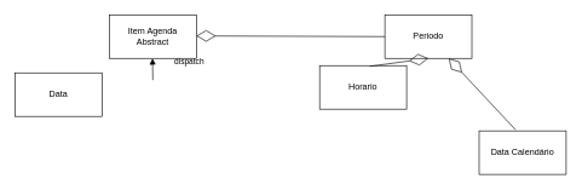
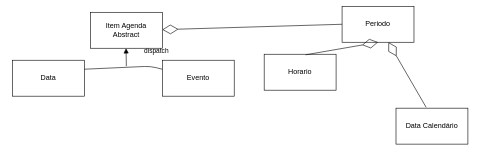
- <mxCell id="7" value="Periodo" style="rounded=0;whiteSpace=wrap;html=1;" vertex="1" parent="1"><mxGeometry x="530" y="20" width="120" height="60" as="geometry" /></mxCell>
+ <mxCell id="7" value="Periodo" style="rounded=0;whiteSpace=wrap;html=1;" vertex="1" parent="1"><mxGeometry x="570" y="10" width="120" height="60" as="geometry" /></mxCell>
+ <mxCell id="6" value="" style="endArrow=none;html=1;entryX=0;entryY=0.25;entryDx=0;entryDy=0;exitX=1;exitY=0.25;exitDx=0;exitDy=0;" edge="1" parent="1" source="4" target="5"><mxGeometry width="50" height="50" relative="1" as="geometry"><mxPoint x="150" y="110" as="sourcePoint" /><mxPoint x="240" y="110" as="targetPoint" /><Array as="points"><mxPoint x="250" y="110" /></Array></mxGeometry></mxCell>
+ <mxCell id="5" value="Evento" style="rounded=0;whiteSpace=wrap;html=1;" vertex="1" parent="1"><mxGeometry x="270" y="100" width="120" height="60" as="geometry" /></mxCell>
